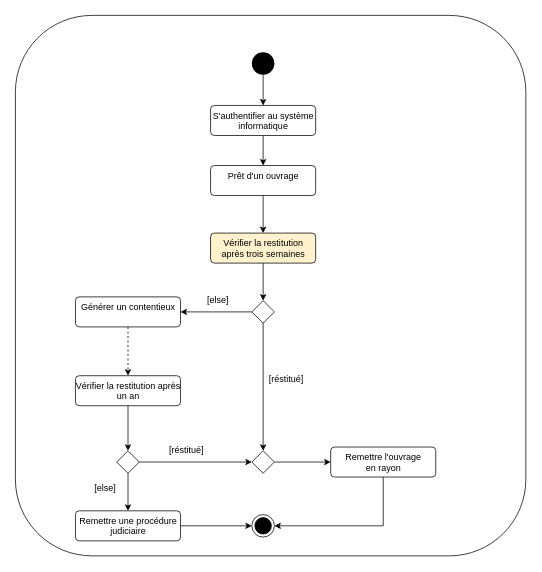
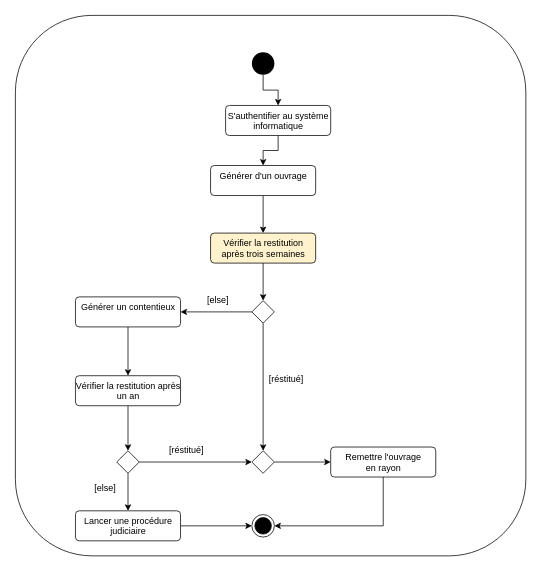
- <mxCell id="6" value="S'authentifier au système&lt;br&gt;informatique" style="html=1;align=center;verticalAlign=top;rounded=1;absoluteArcSize=1;arcSize=10;dashed=0;" vertex="1" parent="1"><mxGeometry x="280" y="140" width="140" height="40" as="geometry" /></mxCell>
+ <mxCell id="6" value="S'authentifier au système&lt;br&gt;informatique" style="html=1;align=center;verticalAlign=top;rounded=1;absoluteArcSize=1;arcSize=10;dashed=0;" vertex="1" parent="1"><mxGeometry x="300" y="140" width="140" height="40" as="geometry" /></mxCell>
- <mxCell id="8" value="Prêt d'un ouvrage" style="html=1;align=center;verticalAlign=top;rounded=1;absoluteArcSize=1;arcSize=10;dashed=0;" vertex="1" parent="1"><mxGeometry x="280" y="220" width="140" height="40" as="geometry" /></mxCell>
+ <mxCell id="8" value="Générer d'un ouvrage" style="html=1;align=center;verticalAlign=top;rounded=1;absoluteArcSize=1;arcSize=10;dashed=0;" vertex="1" parent="1"><mxGeometry x="280" y="220" width="140" height="40" as="geometry" /></mxCell>
- <mxCell id="14" value="" style="edgeStyle=orthogonalEdgeStyle;rounded=0;orthogonalLoop=1;jettySize=auto;html=1;dashed=1;" edge="1" parent="1" source="15" target="17"><mxGeometry relative="1" as="geometry" /></mxCell>
+ <mxCell id="14" value="" style="edgeStyle=orthogonalEdgeStyle;rounded=0;orthogonalLoop=1;jettySize=auto;html=1;" edge="1" parent="1" source="15" target="17"><mxGeometry relative="1" as="geometry" /></mxCell>
- <mxCell id="22" value="Remettre une procédure&lt;br&gt;judiciaire" style="html=1;align=center;verticalAlign=top;rounded=1;absoluteArcSize=1;arcSize=10;dashed=0;" vertex="1" parent="1"><mxGeometry x="100" y="680" width="140" height="40" as="geometry" /></mxCell>
+ <mxCell id="22" value="Lancer une procédure&lt;br&gt;judiciaire" style="html=1;align=center;verticalAlign=top;rounded=1;absoluteArcSize=1;arcSize=10;dashed=0;" vertex="1" parent="1"><mxGeometry x="100" y="680" width="140" height="40" as="geometry" /></mxCell>
